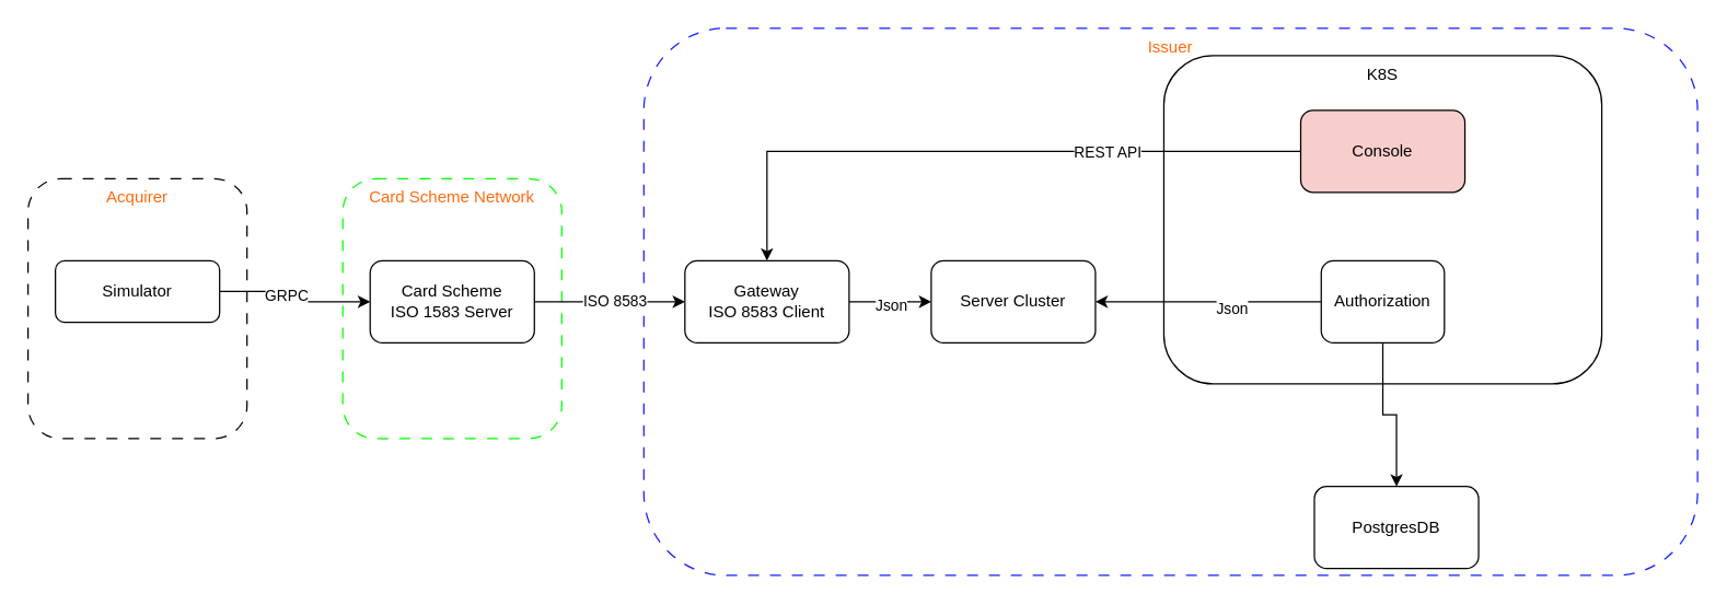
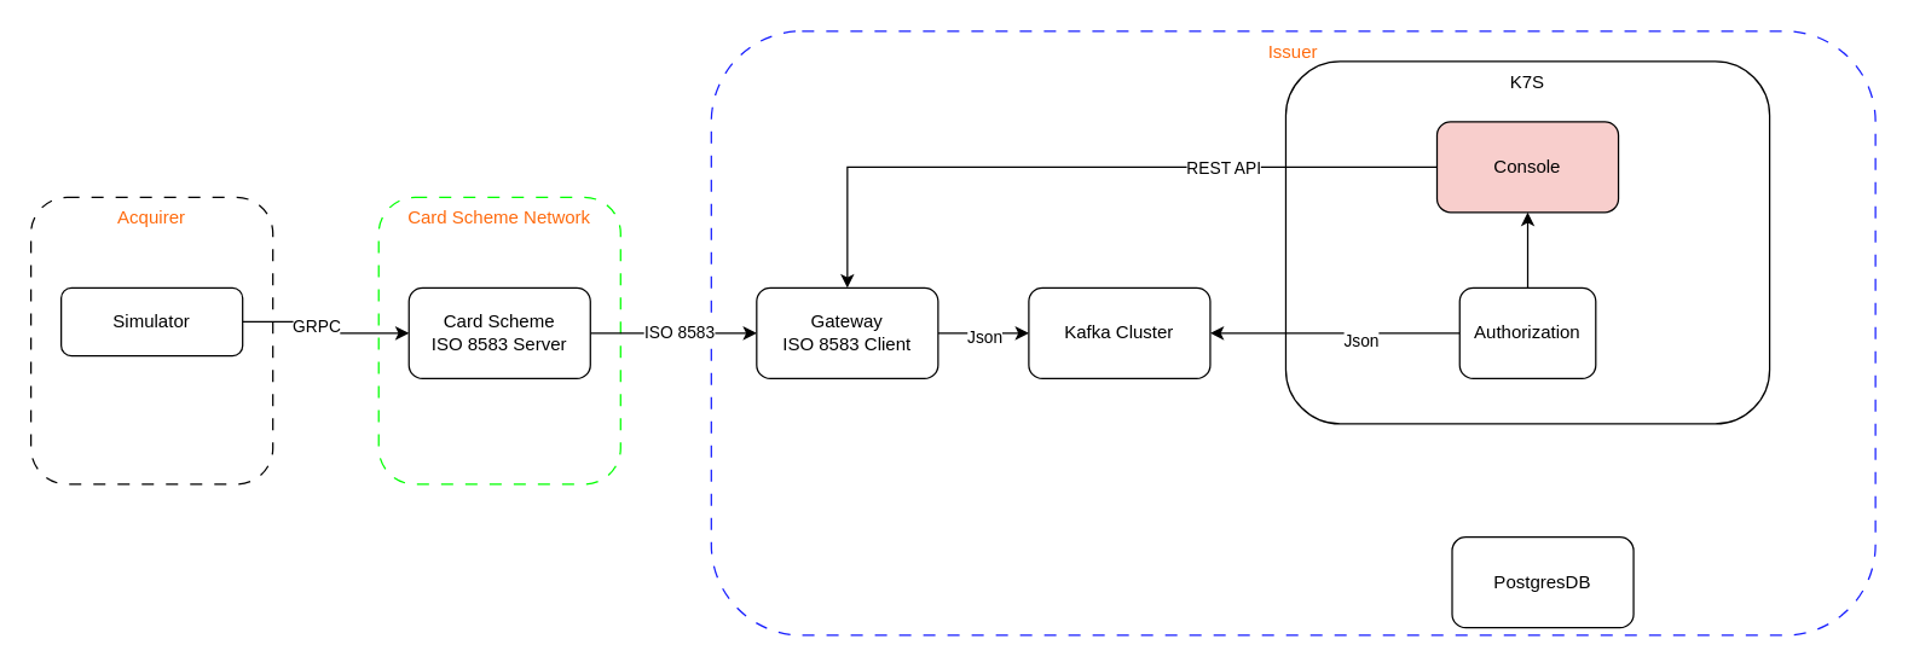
- <mxCell id="14" value="K8S" style="rounded=1;whiteSpace=wrap;html=1;verticalAlign=top;" vertex="1" parent="1"><mxGeometry x="850" y="40" width="320" height="240" as="geometry" /></mxCell>
+ <mxCell id="14" value="K7S" style="rounded=1;whiteSpace=wrap;html=1;verticalAlign=top;" vertex="1" parent="1"><mxGeometry x="850" y="40" width="320" height="240" as="geometry" /></mxCell>
- <mxCell id="10" value="&lt;div&gt;Card Scheme&lt;/div&gt;ISO 1583 Server" style="rounded=1;whiteSpace=wrap;html=1;" vertex="1" parent="1"><mxGeometry x="270" y="190" width="120" height="60" as="geometry" /></mxCell>
+ <mxCell id="10" value="&lt;div&gt;Card Scheme&lt;/div&gt;ISO 8583 Server" style="rounded=1;whiteSpace=wrap;html=1;" vertex="1" parent="1"><mxGeometry x="270" y="190" width="120" height="60" as="geometry" /></mxCell>
- <mxCell id="15" value="Server Cluster" style="rounded=1;whiteSpace=wrap;html=1;" vertex="1" parent="1"><mxGeometry x="680" y="190" width="120" height="60" as="geometry" /></mxCell>
+ <mxCell id="15" value="Kafka Cluster" style="rounded=1;whiteSpace=wrap;html=1;" vertex="1" parent="1"><mxGeometry x="680" y="190" width="120" height="60" as="geometry" /></mxCell>
- <mxCell id="16" style="edgeStyle=orthogonalEdgeStyle;rounded=0;orthogonalLoop=1;jettySize=auto;html=1;" edge="1" parent="1" source="19" target="20"><mxGeometry relative="1" as="geometry" /></mxCell>
+ <mxCell id="16" style="edgeStyle=orthogonalEdgeStyle;rounded=0;orthogonalLoop=1;jettySize=auto;html=1;" edge="1" parent="1" source="19" target="23"><mxGeometry relative="1" as="geometry" /></mxCell>
